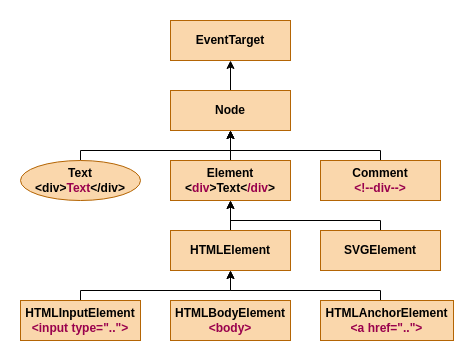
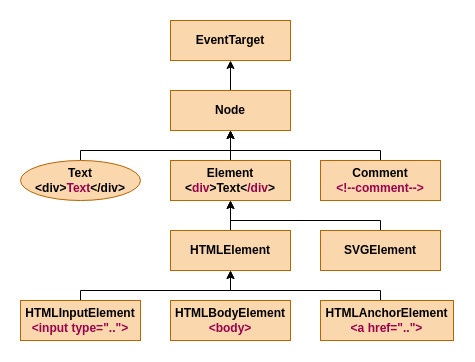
- <mxCell id="8" value="&lt;font color=&quot;#000000&quot;&gt;Comment&lt;/font&gt;&lt;br&gt;&lt;font color=&quot;#99004d&quot;&gt;&amp;lt;!--div--&amp;gt;&lt;/font&gt;" style="rounded=0;whiteSpace=wrap;html=1;fillColor=#fad7ac;strokeColor=#b46504;fontStyle=1" vertex="1" parent="1"><mxGeometry x="320" y="160" width="120" height="40" as="geometry" /></mxCell>
+ <mxCell id="8" value="&lt;font color=&quot;#000000&quot;&gt;Comment&lt;/font&gt;&lt;br&gt;&lt;font color=&quot;#99004d&quot;&gt;&amp;lt;!--comment--&amp;gt;&lt;/font&gt;" style="rounded=0;whiteSpace=wrap;html=1;fillColor=#fad7ac;strokeColor=#b46504;fontStyle=1" vertex="1" parent="1"><mxGeometry x="320" y="160" width="120" height="40" as="geometry" /></mxCell>
